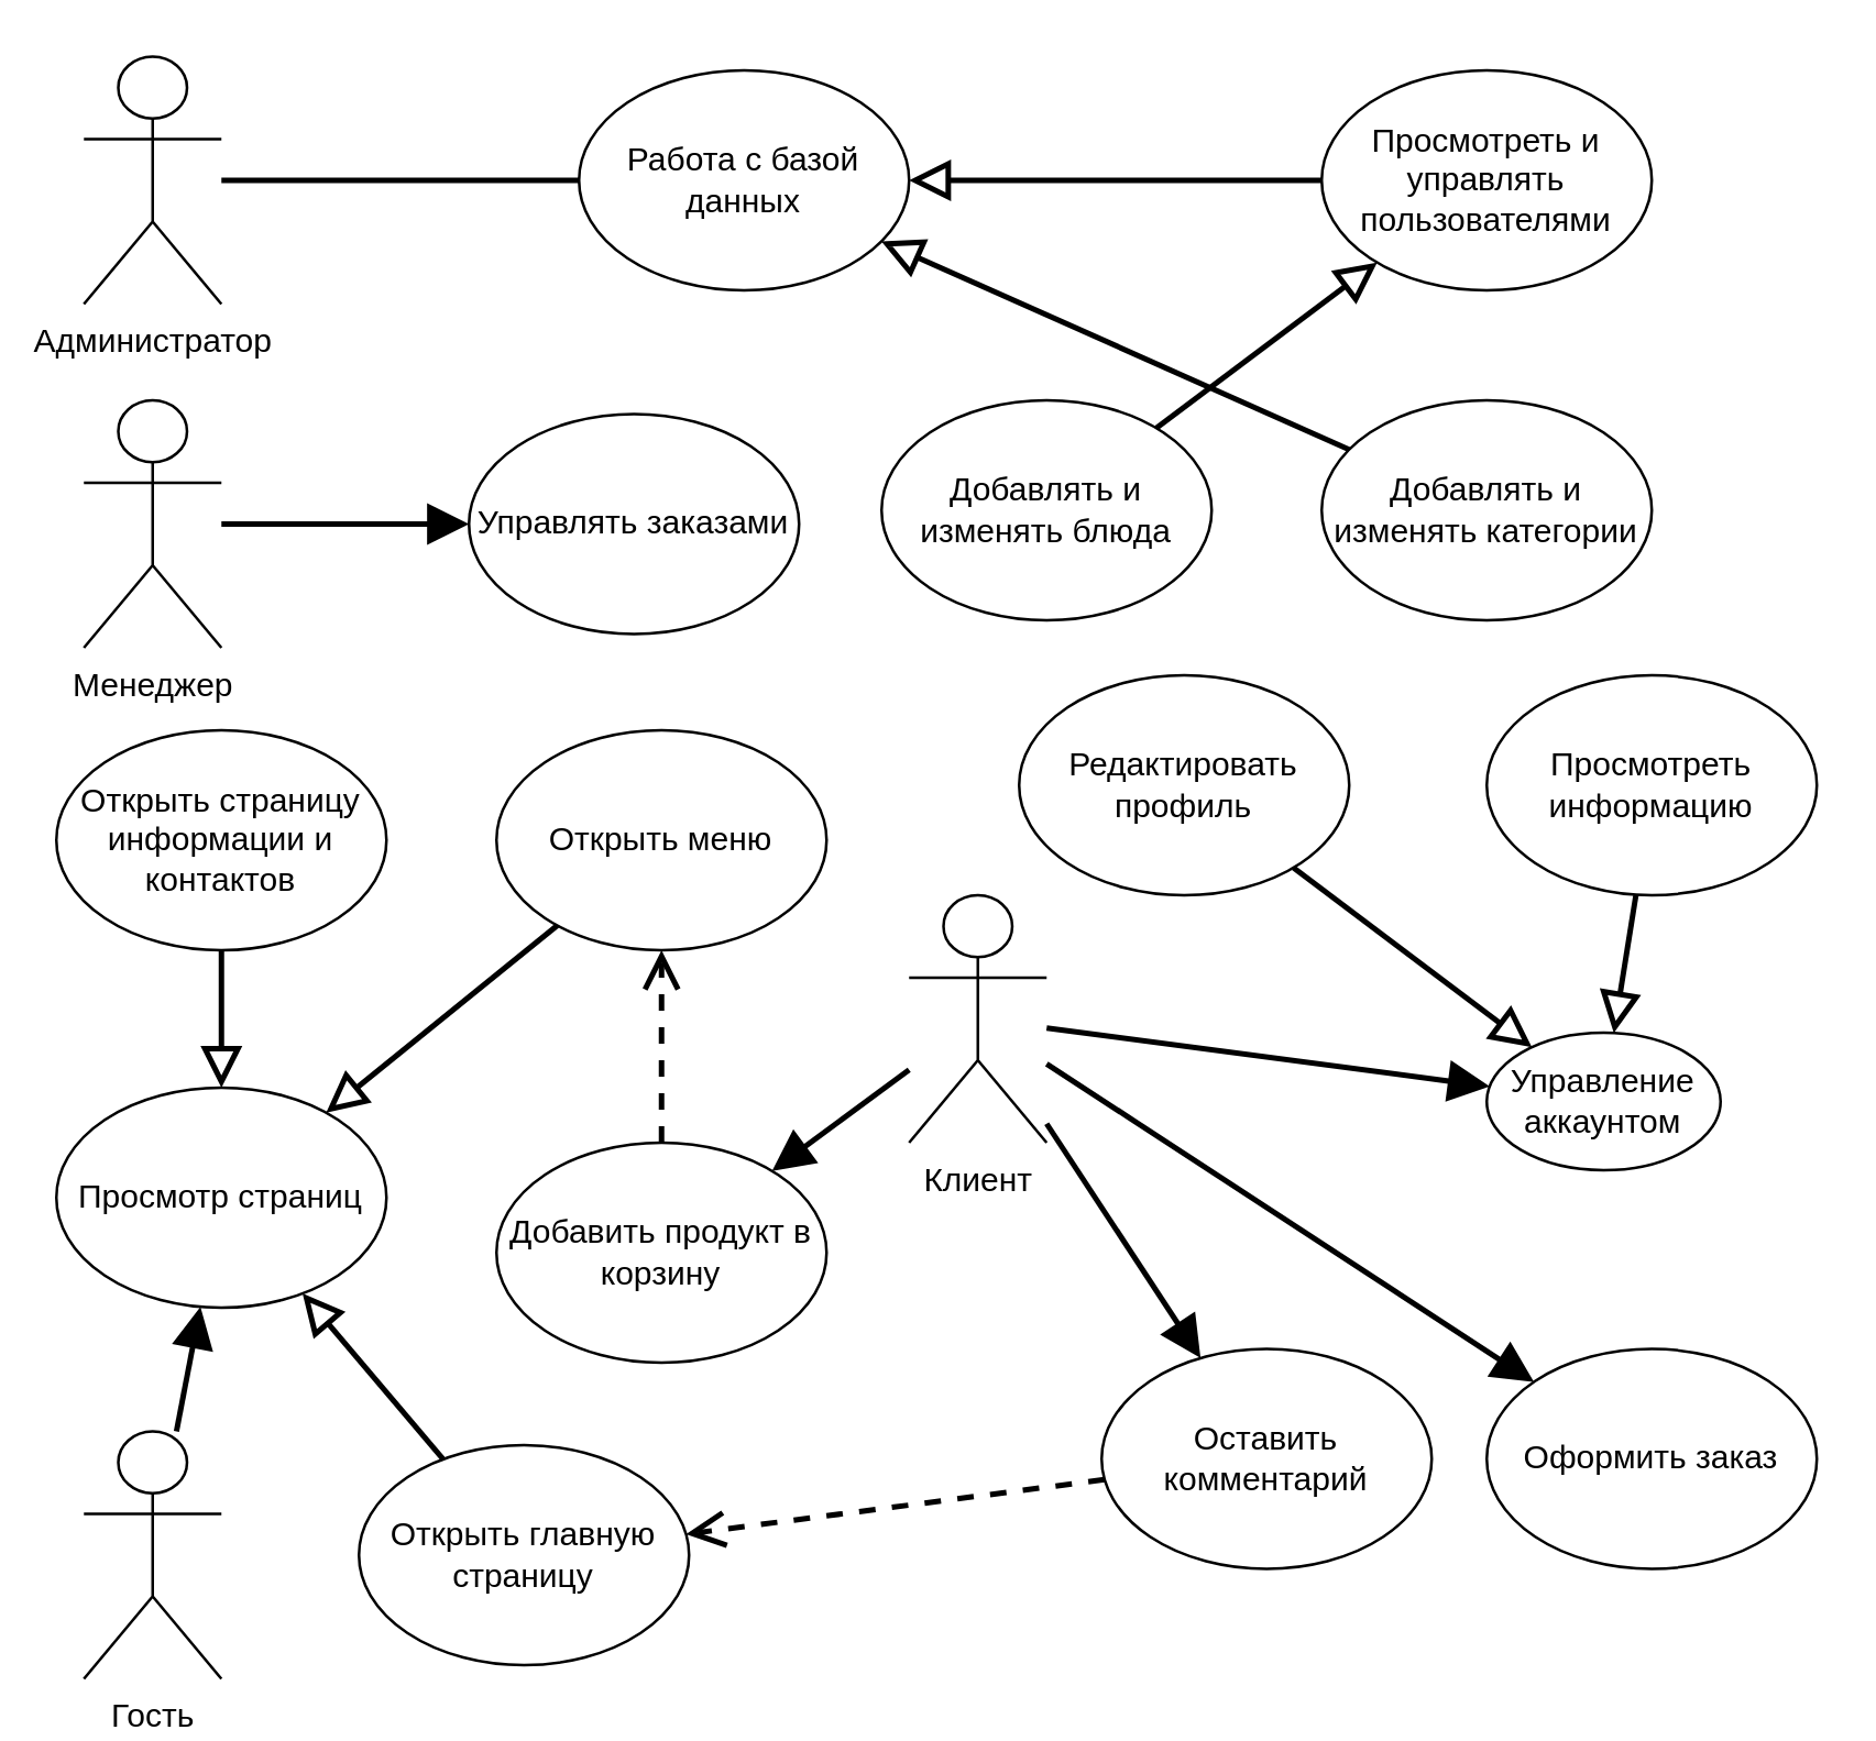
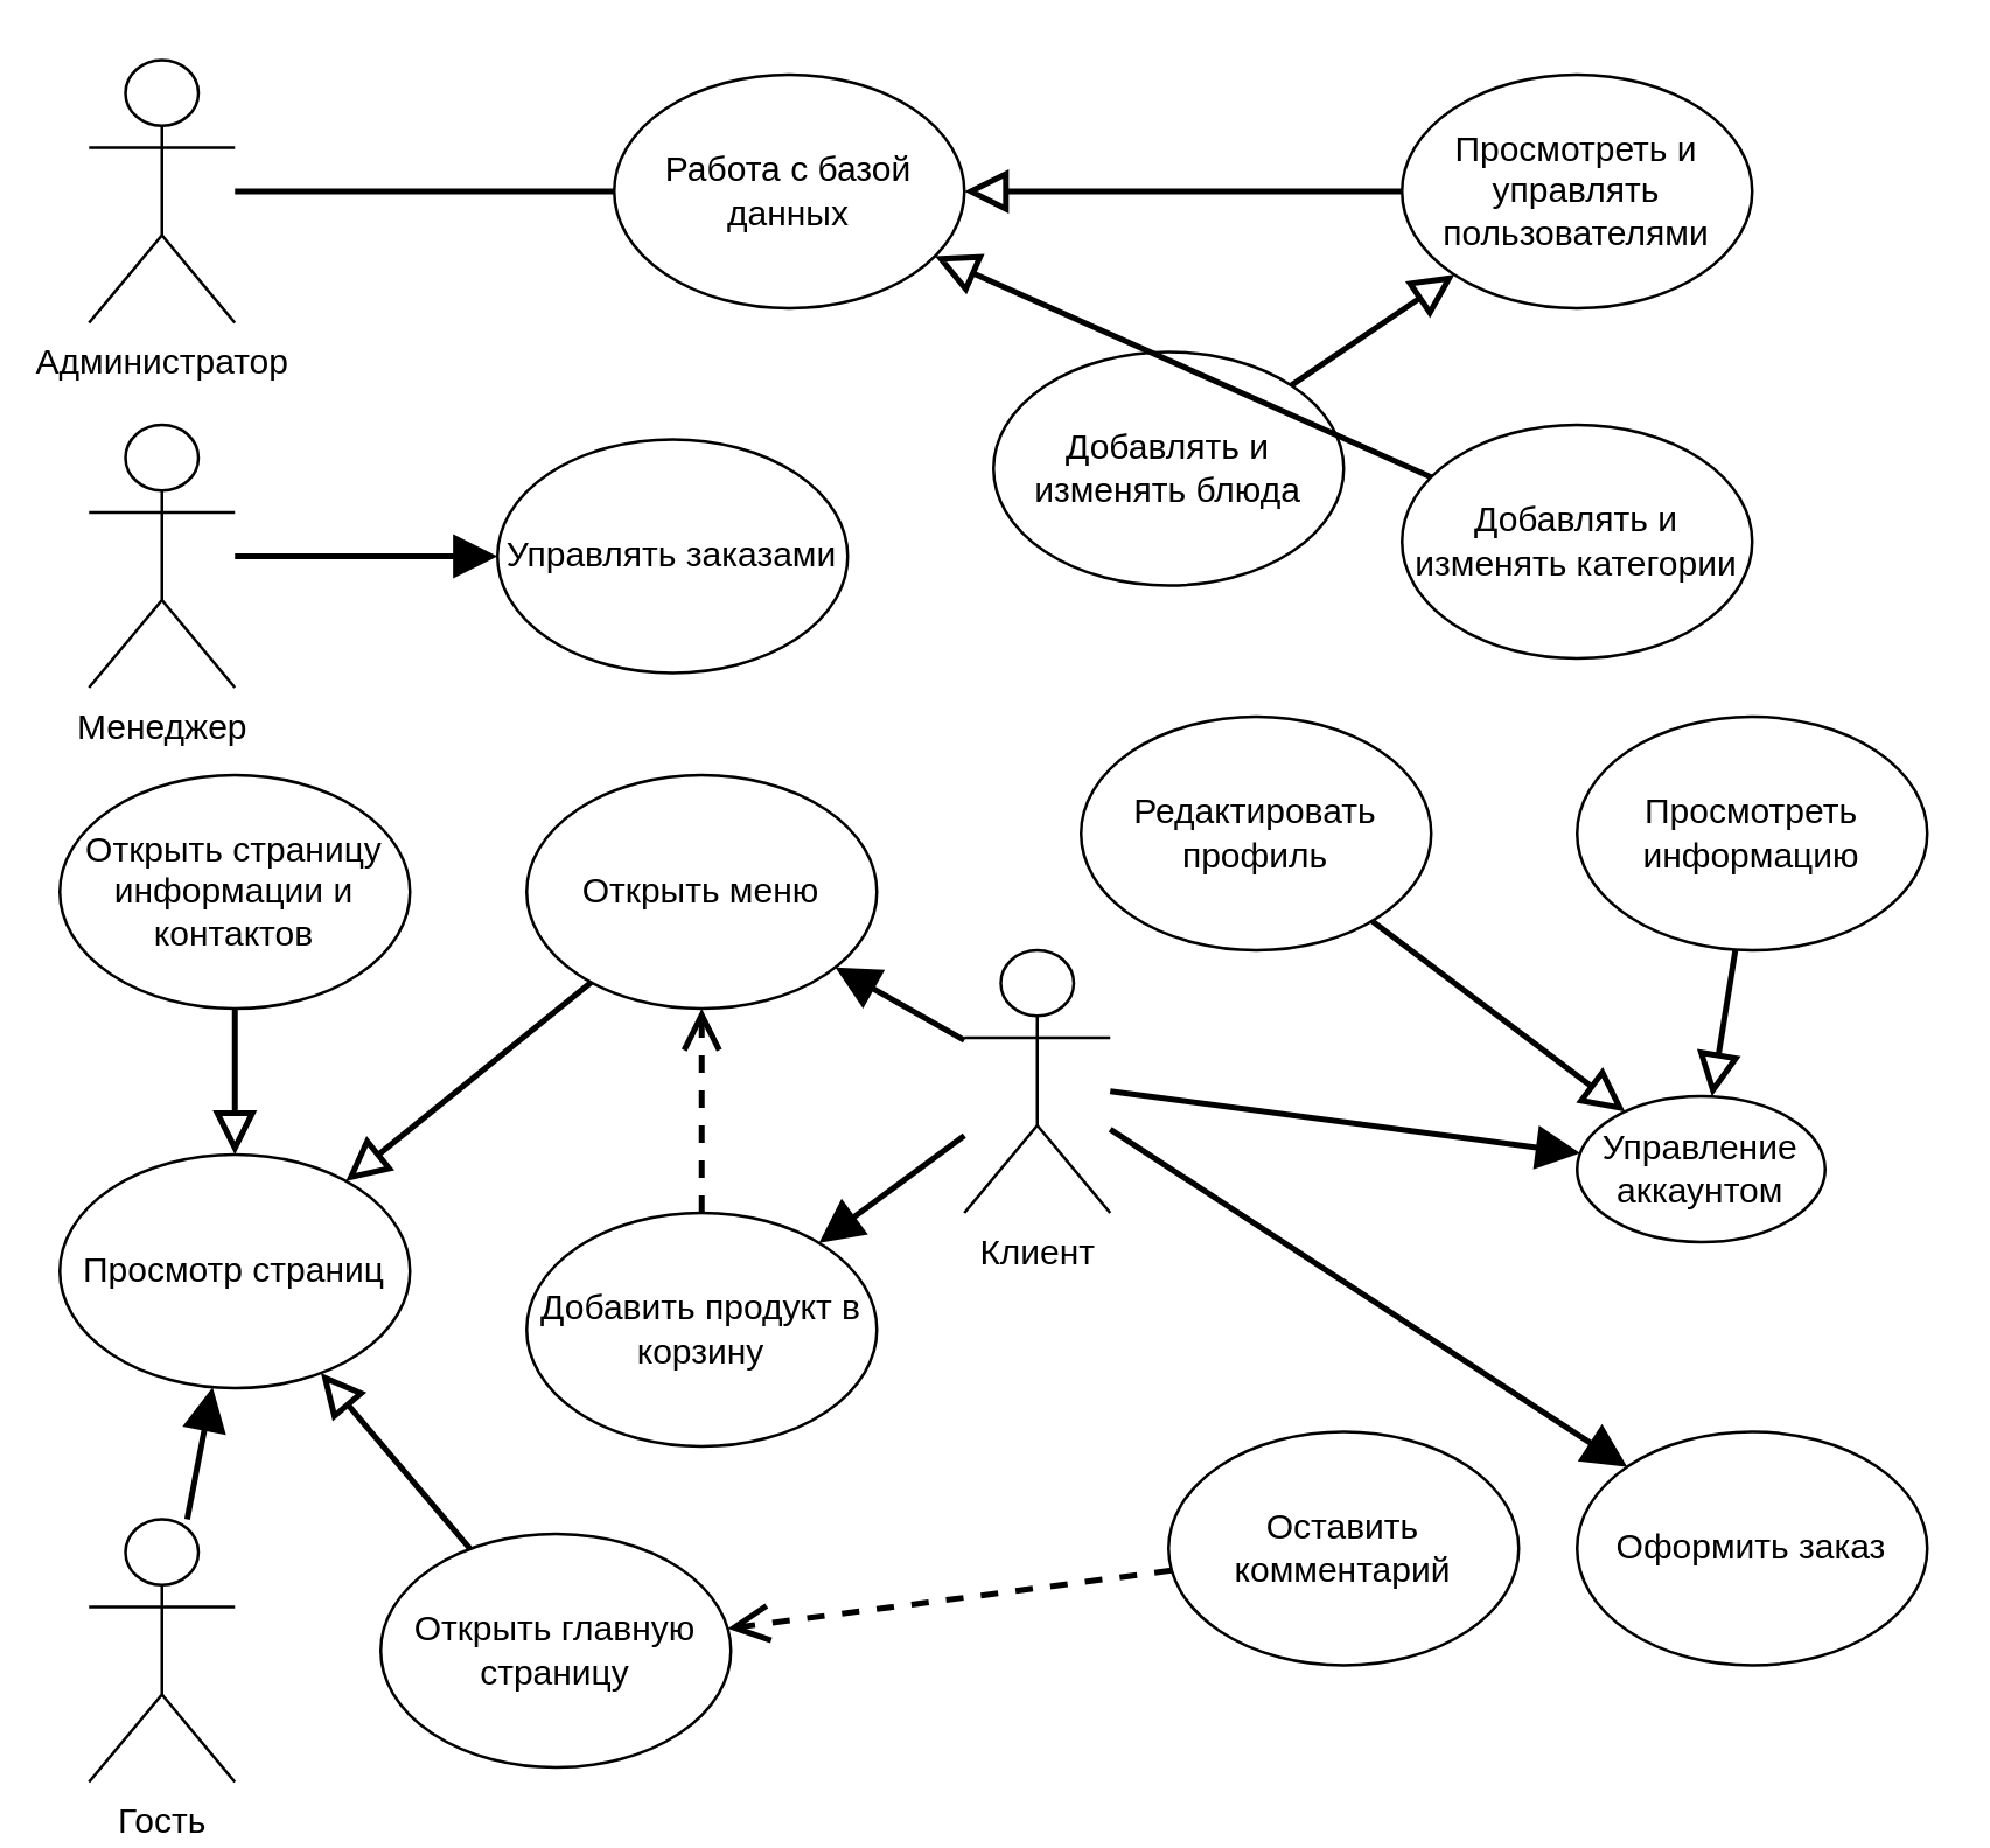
- <mxCell id="35" value="Добавлять и изменять блюда" style="ellipse;whiteSpace=wrap;html=1;" parent="1" vertex="1"><mxGeometry x="320" y="145" width="120" height="80" as="geometry" /></mxCell>
+ <mxCell id="35" value="Добавлять и изменять блюда" style="ellipse;whiteSpace=wrap;html=1;" parent="1" vertex="1"><mxGeometry x="340" y="120" width="120" height="80" as="geometry" /></mxCell>
- <mxCell id="9" value="" style="endArrow=block;html=1;rounded=0;endFill=1;strokeWidth=2;endSize=10;targetPerimeterSpacing=0;startSize=6;" parent="1" source="4" target="8" edge="1"><mxGeometry width="50" height="50" relative="1" as="geometry"><mxPoint x="230" y="275" as="sourcePoint" /><mxPoint x="380" y="275" as="targetPoint" /></mxGeometry></mxCell>
+ <mxCell id="9" value="" style="endArrow=block;html=1;rounded=0;endFill=1;strokeWidth=2;endSize=10;targetPerimeterSpacing=0;startSize=6;" parent="1" source="4" target="12" edge="1"><mxGeometry width="50" height="50" relative="1" as="geometry"><mxPoint x="230" y="275" as="sourcePoint" /><mxPoint x="380" y="275" as="targetPoint" /></mxGeometry></mxCell>
